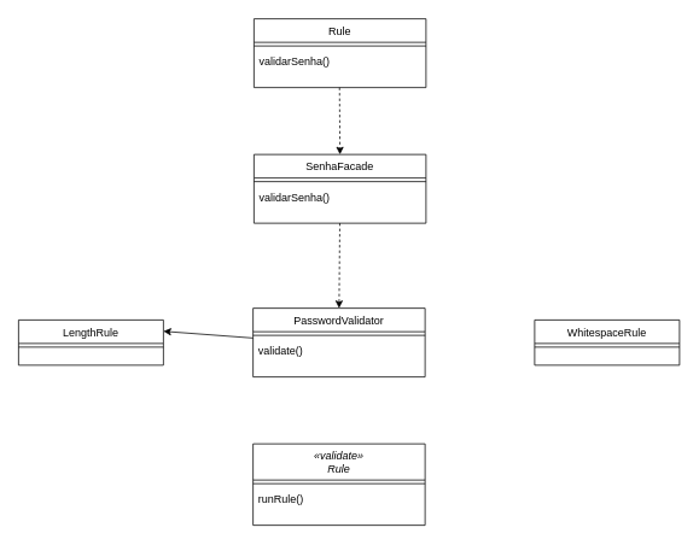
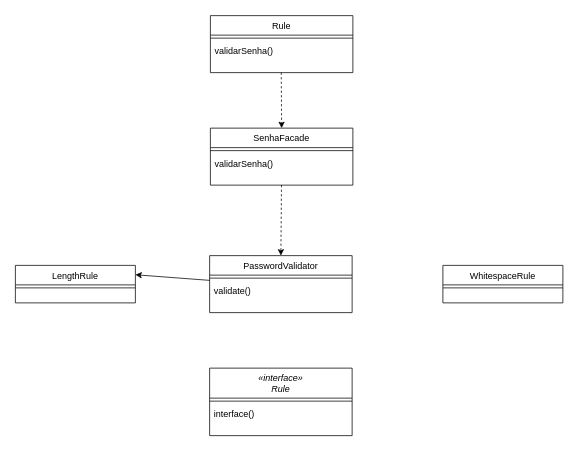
- <mxCell id="5" value="«validate»&#10;Rule" style="swimlane;fontStyle=2;align=center;verticalAlign=top;childLayout=stackLayout;horizontal=1;startSize=40;horizontalStack=0;resizeParent=1;resizeLast=0;collapsible=1;marginBottom=0;rounded=0;shadow=0;strokeWidth=1;" parent="1" vertex="1"><mxGeometry x="279" y="490" width="190" height="90" as="geometry"><mxRectangle x="220" y="120" width="160" height="26" as="alternateBounds" /></mxGeometry></mxCell>
+ <mxCell id="5" value="«interface»&#10;Rule" style="swimlane;fontStyle=2;align=center;verticalAlign=top;childLayout=stackLayout;horizontal=1;startSize=40;horizontalStack=0;resizeParent=1;resizeLast=0;collapsible=1;marginBottom=0;rounded=0;shadow=0;strokeWidth=1;" parent="1" vertex="1"><mxGeometry x="279" y="490" width="190" height="90" as="geometry"><mxRectangle x="220" y="120" width="160" height="26" as="alternateBounds" /></mxGeometry></mxCell>
- <mxCell id="7" value="runRule()" style="text;align=left;verticalAlign=top;spacingLeft=4;spacingRight=4;overflow=hidden;rotatable=0;points=[[0,0.5],[1,0.5]];portConstraint=eastwest;" parent="5" vertex="1"><mxGeometry y="48" width="190" height="42" as="geometry" /></mxCell>
+ <mxCell id="7" value="interface()" style="text;align=left;verticalAlign=top;spacingLeft=4;spacingRight=4;overflow=hidden;rotatable=0;points=[[0,0.5],[1,0.5]];portConstraint=eastwest;" parent="5" vertex="1"><mxGeometry y="48" width="190" height="42" as="geometry" /></mxCell>
